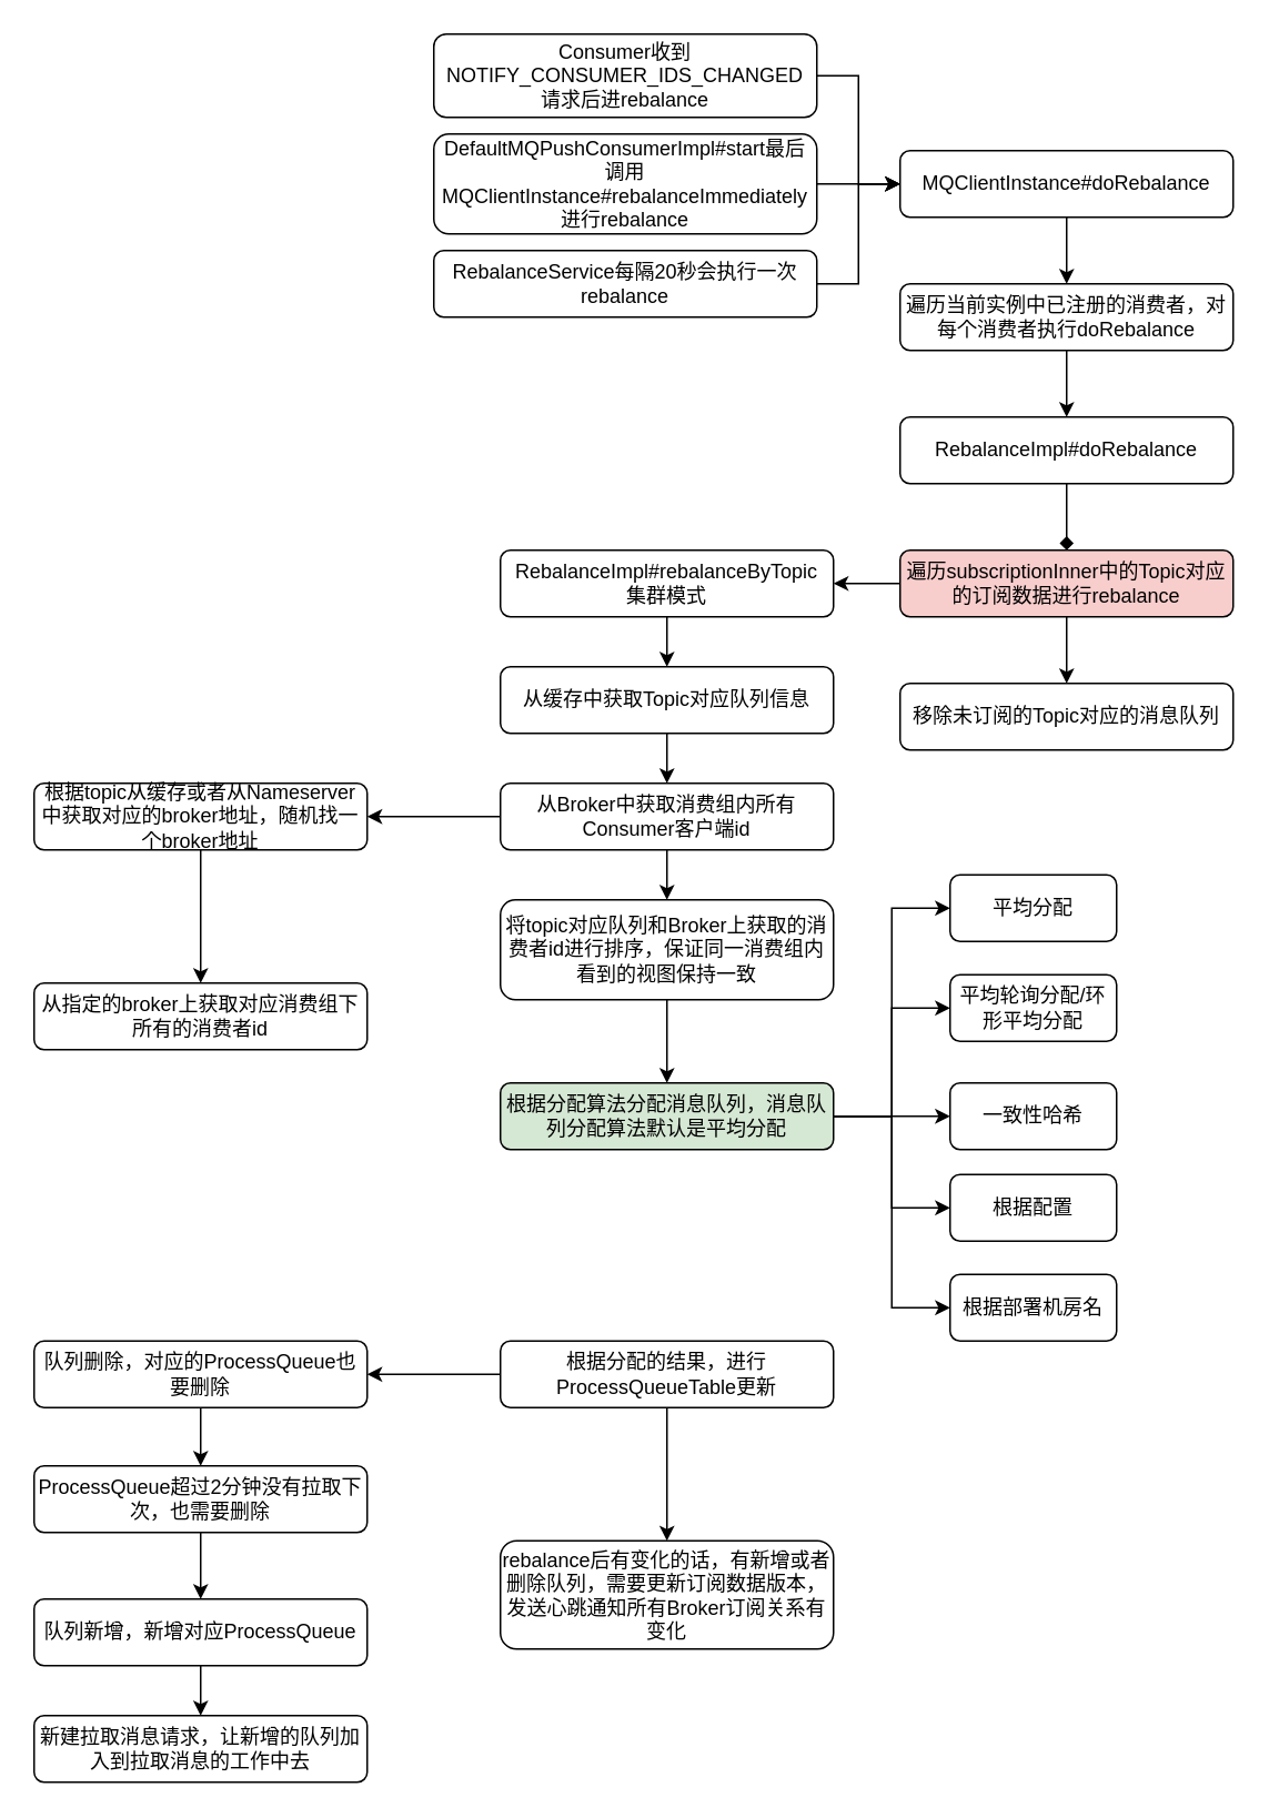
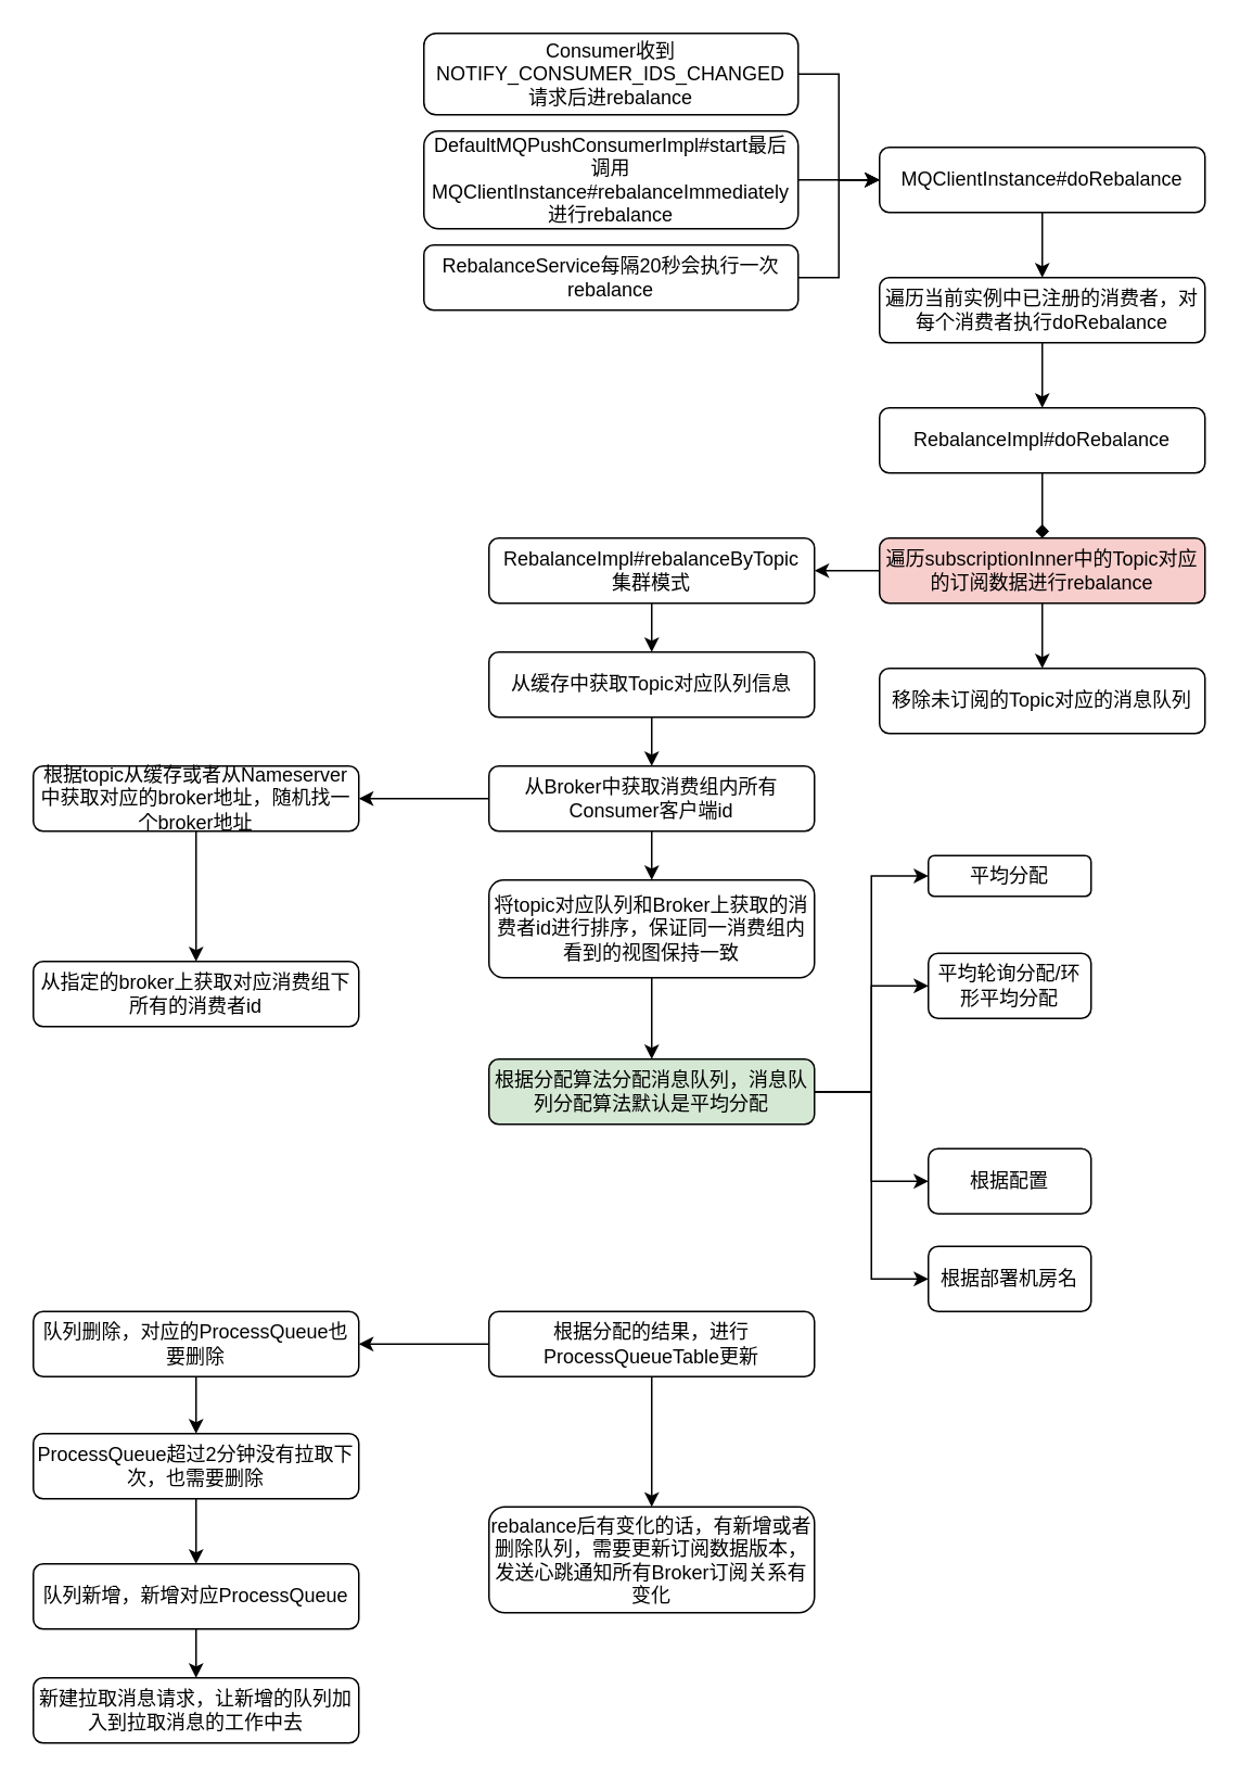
- <mxCell id="38" value="平均分配" style="rounded=1;whiteSpace=wrap;html=1;fontSize=12;glass=0;strokeWidth=1;shadow=0;" parent="1" vertex="1"><mxGeometry x="570" y="525" width="100" height="40" as="geometry" /></mxCell>
+ <mxCell id="38" value="平均分配" style="rounded=1;whiteSpace=wrap;html=1;fontSize=12;glass=0;strokeWidth=1;shadow=0;" parent="1" vertex="1"><mxGeometry x="570" y="525" width="100" height="25" as="geometry" /></mxCell>
- <mxCell id="23" style="edgeStyle=orthogonalEdgeStyle;rounded=0;orthogonalLoop=1;jettySize=auto;html=1;entryX=0;entryY=0.5;entryDx=0;entryDy=0;" parent="1" source="26" target="49" edge="1"><mxGeometry relative="1" as="geometry" /></mxCell>
- <mxCell id="49" value="一致性哈希" style="rounded=1;whiteSpace=wrap;html=1;fontSize=12;glass=0;strokeWidth=1;shadow=0;" parent="1" vertex="1"><mxGeometry x="570" y="650" width="100" height="40" as="geometry" /></mxCell>
